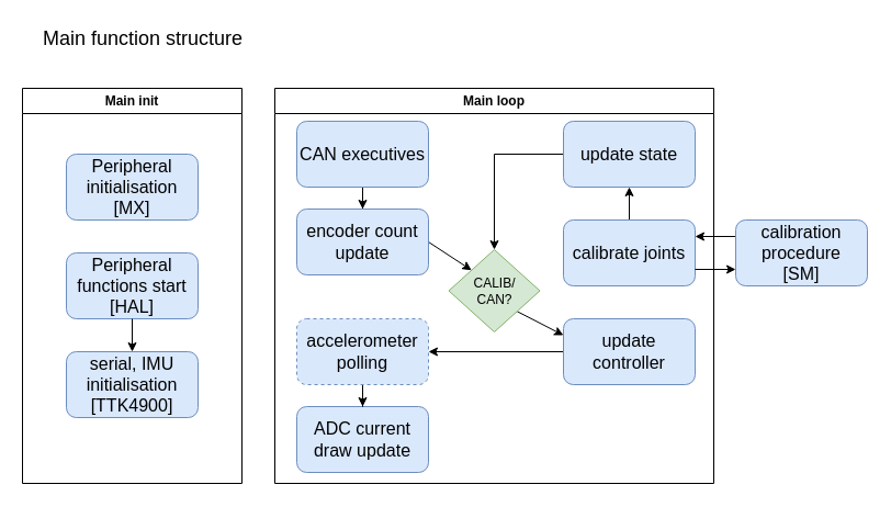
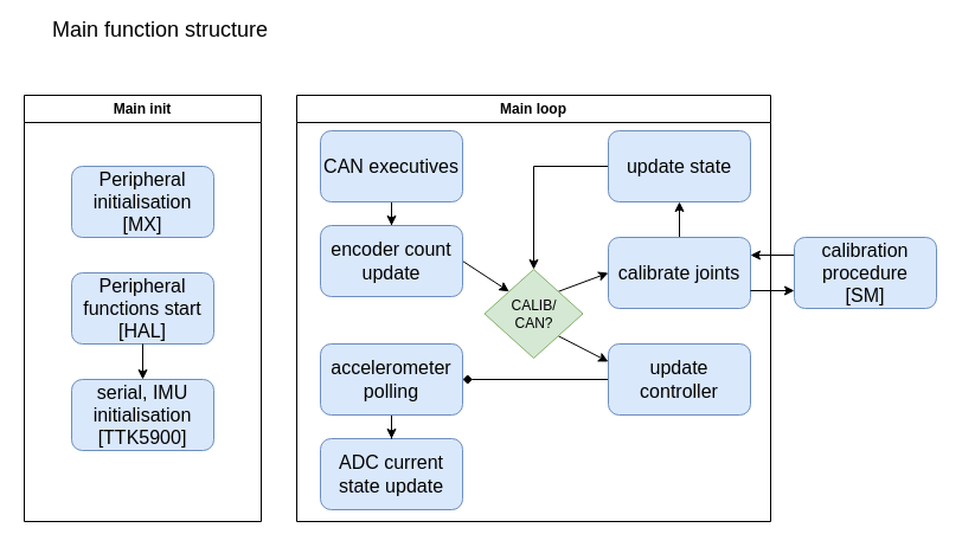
- <mxCell id="2" value="Main function structure" style="text;html=1;align=center;verticalAlign=middle;whiteSpace=wrap;rounded=0;fontSize=18;" vertex="1" parent="1"><mxGeometry x="30" y="20" width="200" height="30" as="geometry" /></mxCell>
+ <mxCell id="2" value="Main function structure" style="text;html=1;align=center;verticalAlign=middle;whiteSpace=wrap;rounded=0;fontSize=18;" vertex="1" parent="1"><mxGeometry x="35" y="10" width="200" height="30" as="geometry" /></mxCell>
+ <mxCell id="9" style="rounded=0;orthogonalLoop=1;jettySize=auto;html=1;exitX=1;exitY=0;exitDx=0;exitDy=0;entryX=0;entryY=0.5;entryDx=0;entryDy=0;" edge="1" parent="3" source="11" target="13"><mxGeometry relative="1" as="geometry" /></mxCell>
- <mxCell id="19" value="accelerometer polling" style="rounded=1;whiteSpace=wrap;html=1;fontSize=16;fillColor=#dae8fc;strokeColor=#6c8ebf;dashed=1;" vertex="1" parent="3"><mxGeometry x="20" y="210" width="120" height="60" as="geometry" /></mxCell>
+ <mxCell id="19" value="accelerometer polling" style="rounded=1;whiteSpace=wrap;html=1;fontSize=16;fillColor=#dae8fc;strokeColor=#6c8ebf;" vertex="1" parent="3"><mxGeometry x="20" y="210" width="120" height="60" as="geometry" /></mxCell>
- <mxCell id="14" style="edgeStyle=orthogonalEdgeStyle;rounded=0;orthogonalLoop=1;jettySize=auto;html=1;exitX=0;exitY=0.5;exitDx=0;exitDy=0;" edge="1" parent="3" source="15" target="19"><mxGeometry relative="1" as="geometry" /></mxCell>
+ <mxCell id="14" style="edgeStyle=orthogonalEdgeStyle;rounded=0;orthogonalLoop=1;jettySize=auto;html=1;exitX=0;exitY=0.5;exitDx=0;exitDy=0;endArrow=diamond;" edge="1" parent="3" source="15" target="19"><mxGeometry relative="1" as="geometry" /></mxCell>
- <mxCell id="24" value="serial, IMU initialisation&lt;div&gt;[TTK4900]&lt;/div&gt;" style="rounded=1;whiteSpace=wrap;html=1;fontSize=16;fillColor=#dae8fc;strokeColor=#6c8ebf;" vertex="1" parent="23"><mxGeometry x="40" y="240" width="120" height="60" as="geometry" /></mxCell>
+ <mxCell id="24" value="serial, IMU initialisation&lt;div&gt;[TTK5900]&lt;/div&gt;" style="rounded=1;whiteSpace=wrap;html=1;fontSize=16;fillColor=#dae8fc;strokeColor=#6c8ebf;" vertex="1" parent="23"><mxGeometry x="40" y="240" width="120" height="60" as="geometry" /></mxCell>
- <mxCell id="8" value="ADC current draw update" style="rounded=1;whiteSpace=wrap;html=1;fontSize=16;fillColor=#dae8fc;strokeColor=#6c8ebf;" vertex="1" parent="3"><mxGeometry x="20" y="290" width="120" height="60" as="geometry" /></mxCell>
+ <mxCell id="8" value="ADC current state update" style="rounded=1;whiteSpace=wrap;html=1;fontSize=16;fillColor=#dae8fc;strokeColor=#6c8ebf;" vertex="1" parent="3"><mxGeometry x="20" y="290" width="120" height="60" as="geometry" /></mxCell>
